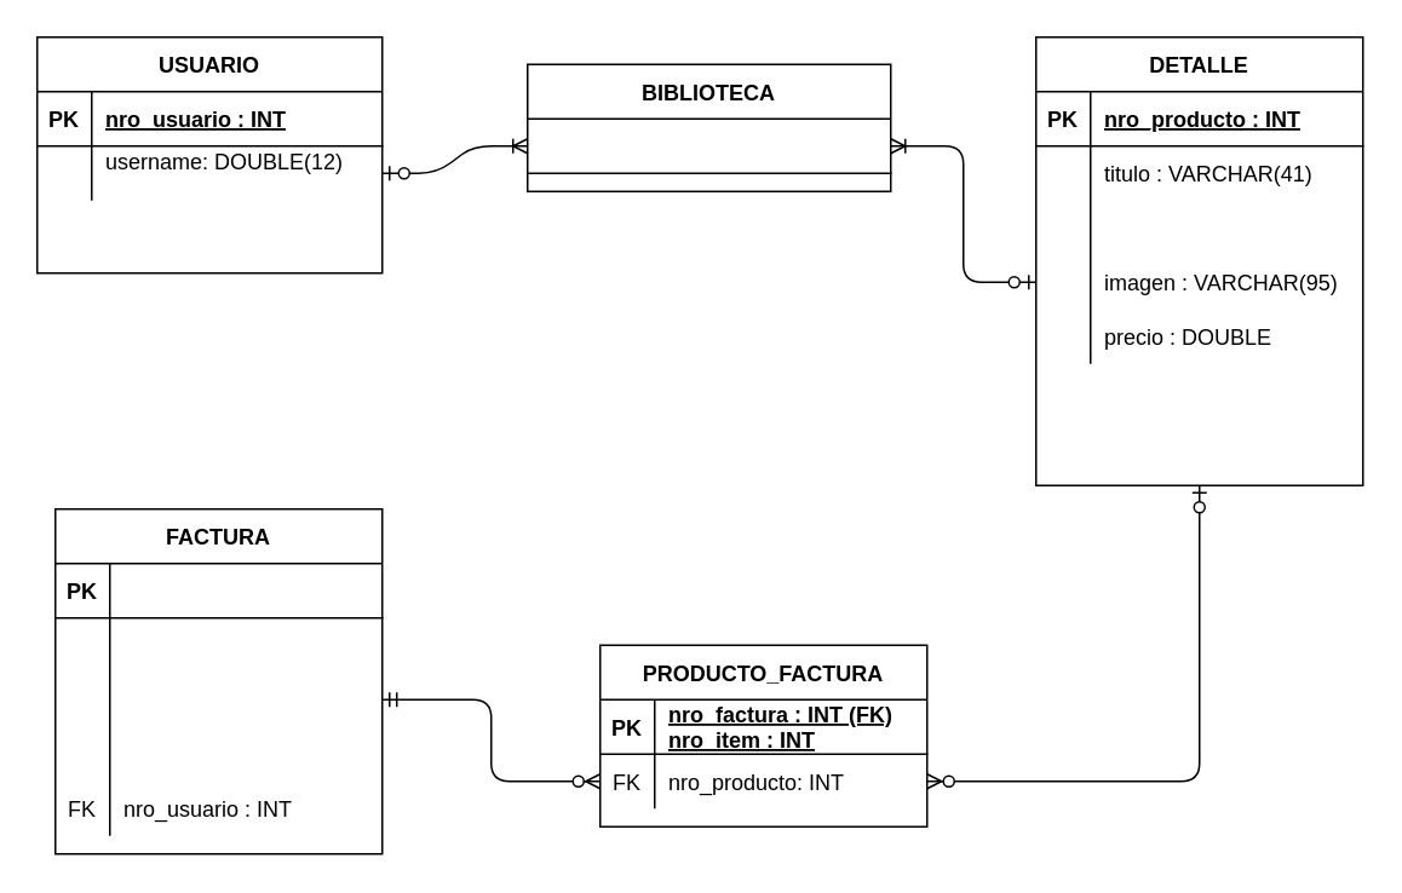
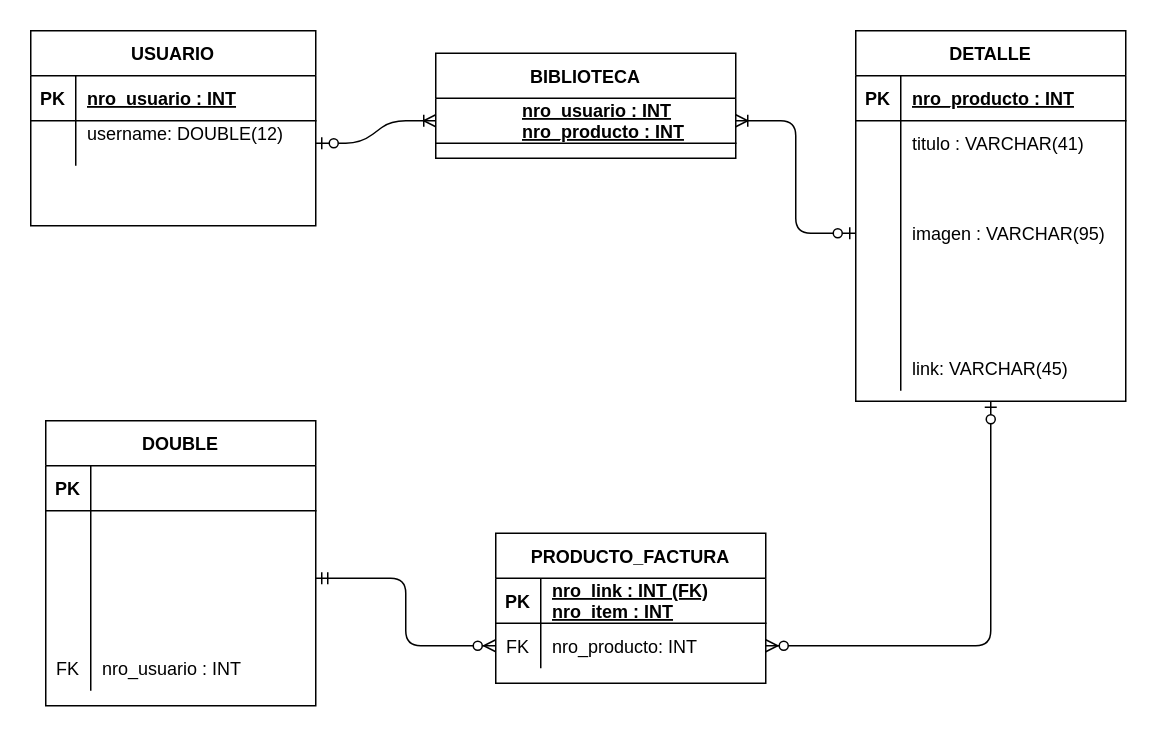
+ <mxCell id="33" value="nro_usuario : INT&#10;nro_producto : INT" style="shape=partialRectangle;connectable=0;fillColor=none;top=0;left=0;bottom=0;right=0;align=left;spacingLeft=6;fontStyle=5;overflow=hidden;" vertex="1" parent="32"><mxGeometry x="50" width="150" height="30" as="geometry" /></mxCell>
- <mxCell id="25" value="precio : DOUBLE" style="shape=partialRectangle;connectable=0;fillColor=none;top=0;left=0;bottom=0;right=0;align=left;spacingLeft=6;overflow=hidden;" vertex="1" parent="23"><mxGeometry x="30" width="150" height="30" as="geometry" /></mxCell>
+ <mxCell id="30" value="link: VARCHAR(45)" style="shape=partialRectangle;connectable=0;fillColor=none;top=0;left=0;bottom=0;right=0;align=left;spacingLeft=6;overflow=hidden;" vertex="1" parent="28"><mxGeometry x="30" width="150" height="30" as="geometry" /></mxCell>
- <mxCell id="34" value="FACTURA" style="shape=table;startSize=30;container=1;collapsible=1;childLayout=tableLayout;fixedRows=1;rowLines=0;fontStyle=1;align=center;resizeLast=1;" vertex="1" parent="1"><mxGeometry x="30" y="280" width="180" height="190" as="geometry" /></mxCell>
+ <mxCell id="34" value="DOUBLE" style="shape=table;startSize=30;container=1;collapsible=1;childLayout=tableLayout;fixedRows=1;rowLines=0;fontStyle=1;align=center;resizeLast=1;" vertex="1" parent="1"><mxGeometry x="30" y="280" width="180" height="190" as="geometry" /></mxCell>
- <mxCell id="49" value="nro_factura : INT (FK)&#10;nro_item : INT" style="shape=partialRectangle;connectable=0;fillColor=none;top=0;left=0;bottom=0;right=0;align=left;spacingLeft=6;fontStyle=5;overflow=hidden;" vertex="1" parent="47"><mxGeometry x="30" width="150" height="30" as="geometry" /></mxCell>
+ <mxCell id="49" value="nro_link : INT (FK)&#10;nro_item : INT" style="shape=partialRectangle;connectable=0;fillColor=none;top=0;left=0;bottom=0;right=0;align=left;spacingLeft=6;fontStyle=5;overflow=hidden;" vertex="1" parent="47"><mxGeometry x="30" width="150" height="30" as="geometry" /></mxCell>
